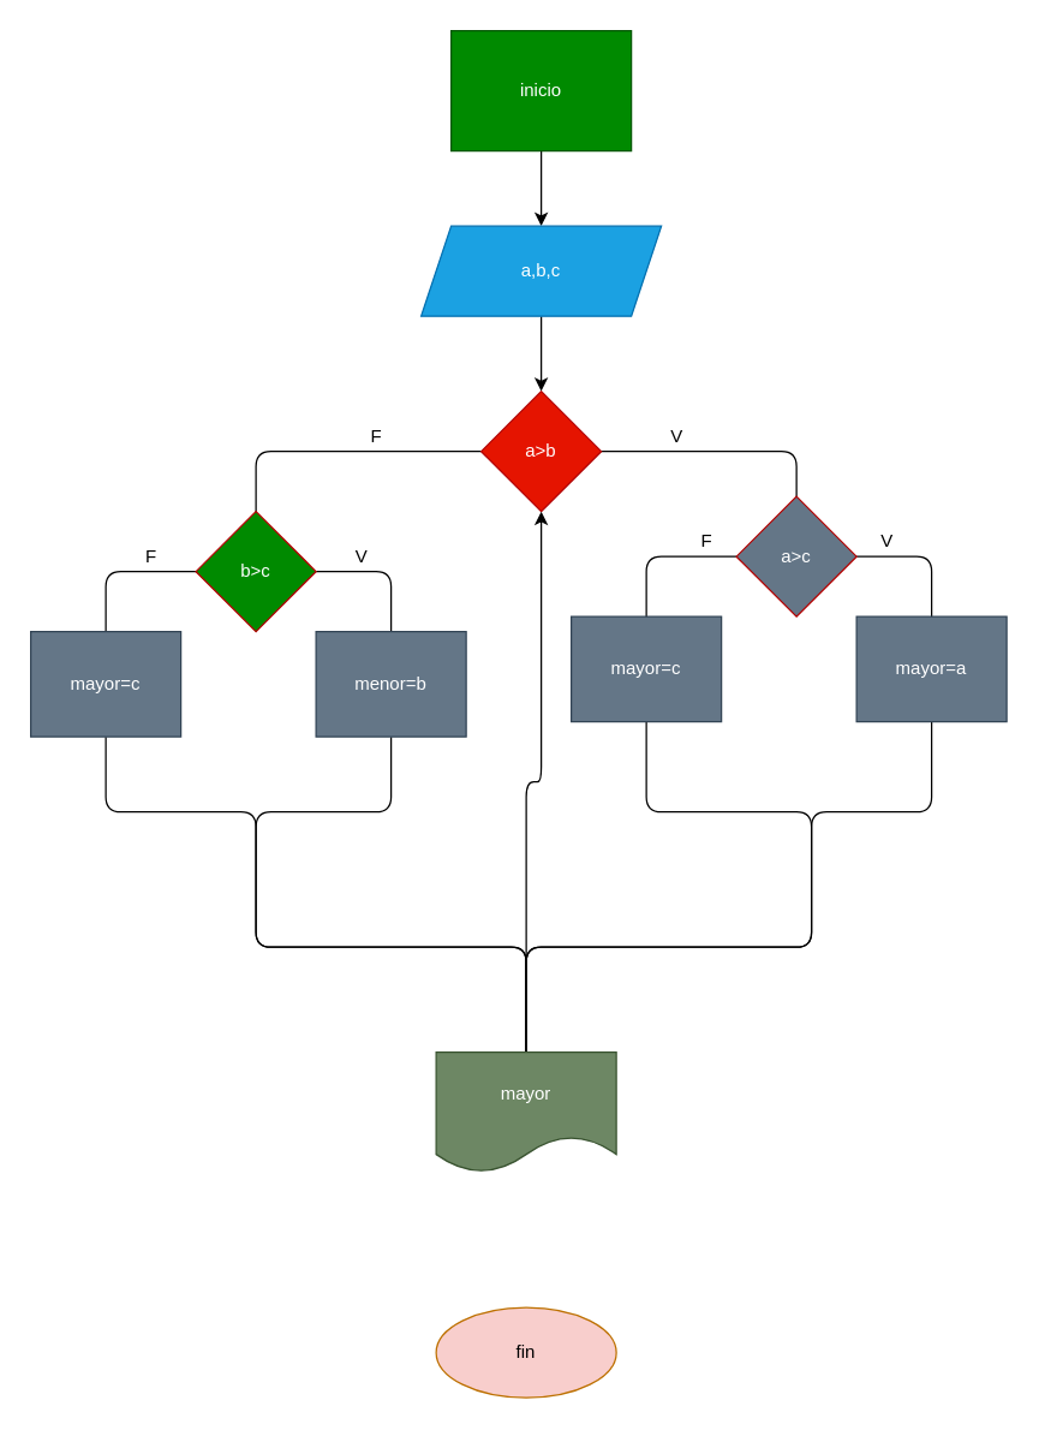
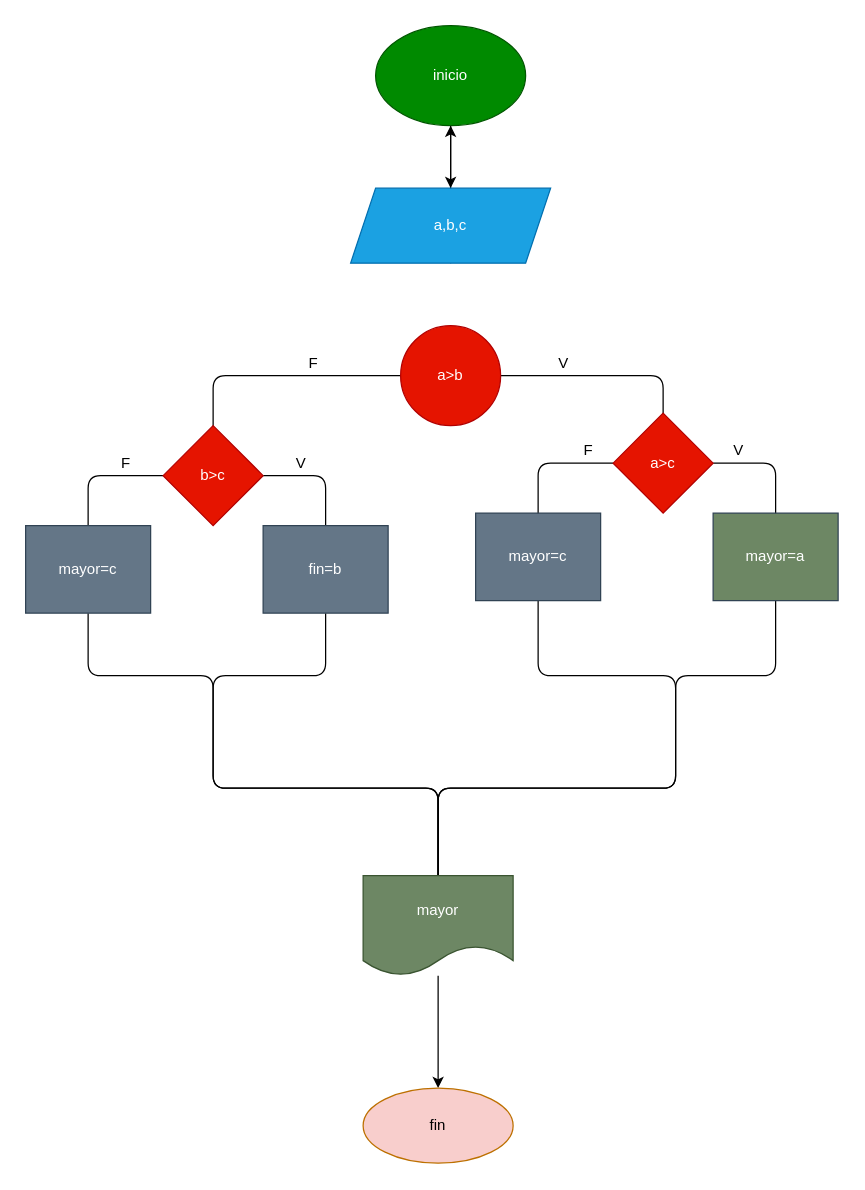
- <mxCell id="3" value="inicio" style="whiteSpace=wrap;html=1;fillColor=#008a00;fontColor=#ffffff;strokeColor=#005700;rounded=0;" vertex="1" parent="1"><mxGeometry x="300" y="20" width="120" height="80" as="geometry" /></mxCell>
+ <mxCell id="3" value="inicio" style="ellipse;whiteSpace=wrap;html=1;fillColor=#008a00;fontColor=#ffffff;strokeColor=#005700;" vertex="1" parent="1"><mxGeometry x="300" y="20" width="120" height="80" as="geometry" /></mxCell>
- <mxCell id="4" style="edgeStyle=none;html=1;exitX=0.5;exitY=1;exitDx=0;exitDy=0;" edge="1" parent="1" source="5" target="8"><mxGeometry relative="1" as="geometry"><mxPoint x="360" y="260" as="targetPoint" /></mxGeometry></mxCell>
+ <mxCell id="4" style="edgeStyle=none;html=1;exitX=0.5;exitY=1;exitDx=0;exitDy=0;" edge="1" parent="1" source="5" target="3"><mxGeometry relative="1" as="geometry"><mxPoint x="360" y="260" as="targetPoint" /></mxGeometry></mxCell>
- <mxCell id="8" value="a&amp;gt;b" style="rhombus;whiteSpace=wrap;html=1;fillColor=#e51400;fontColor=#ffffff;strokeColor=#B20000;" vertex="1" parent="1"><mxGeometry x="320" y="260" width="80" height="80" as="geometry" /></mxCell>
+ <mxCell id="8" value="a&amp;gt;b" style="ellipse;whiteSpace=wrap;html=1;fillColor=#e51400;fontColor=#ffffff;strokeColor=#B20000;" vertex="1" parent="1"><mxGeometry x="320" y="260" width="80" height="80" as="geometry" /></mxCell>
- <mxCell id="14" value="a&amp;gt;c" style="rhombus;whiteSpace=wrap;html=1;fillColor=#647687;fontColor=#ffffff;strokeColor=#B20000;" vertex="1" parent="1"><mxGeometry x="490" y="330" width="80" height="80" as="geometry" /></mxCell>
+ <mxCell id="14" value="a&amp;gt;c" style="rhombus;whiteSpace=wrap;html=1;fillColor=#e51400;fontColor=#ffffff;strokeColor=#B20000;" vertex="1" parent="1"><mxGeometry x="490" y="330" width="80" height="80" as="geometry" /></mxCell>
- <mxCell id="11" value="b&amp;gt;c" style="rhombus;whiteSpace=wrap;html=1;fillColor=#008a00;fontColor=#ffffff;strokeColor=#B20000;" vertex="1" parent="1"><mxGeometry x="130" y="340" width="80" height="80" as="geometry" /></mxCell>
+ <mxCell id="11" value="b&amp;gt;c" style="rhombus;whiteSpace=wrap;html=1;fillColor=#e51400;fontColor=#ffffff;strokeColor=#B20000;" vertex="1" parent="1"><mxGeometry x="130" y="340" width="80" height="80" as="geometry" /></mxCell>
- <mxCell id="22" value="mayor=a" style="rounded=0;whiteSpace=wrap;html=1;fillColor=#647687;fontColor=#ffffff;strokeColor=#314354;" vertex="1" parent="1"><mxGeometry x="570" y="410" width="100" height="70" as="geometry" /></mxCell>
+ <mxCell id="22" value="mayor=a" style="rounded=0;whiteSpace=wrap;html=1;fillColor=#6d8764;fontColor=#ffffff;strokeColor=#314354;" vertex="1" parent="1"><mxGeometry x="570" y="410" width="100" height="70" as="geometry" /></mxCell>
- <mxCell id="18" value="menor=b" style="rounded=0;whiteSpace=wrap;html=1;fillColor=#647687;fontColor=#ffffff;strokeColor=#314354;" vertex="1" parent="1"><mxGeometry x="210" y="420" width="100" height="70" as="geometry" /></mxCell>
+ <mxCell id="18" value="fin=b" style="rounded=0;whiteSpace=wrap;html=1;fillColor=#647687;fontColor=#ffffff;strokeColor=#314354;" vertex="1" parent="1"><mxGeometry x="210" y="420" width="100" height="70" as="geometry" /></mxCell>
- <mxCell id="23" value="" style="edgeStyle=orthogonalEdgeStyle;html=1;" edge="1" parent="1" source="24" target="8"><mxGeometry relative="1" as="geometry" /></mxCell>
+ <mxCell id="23" value="" style="edgeStyle=orthogonalEdgeStyle;html=1;" edge="1" parent="1" source="24" target="25"><mxGeometry relative="1" as="geometry" /></mxCell>
